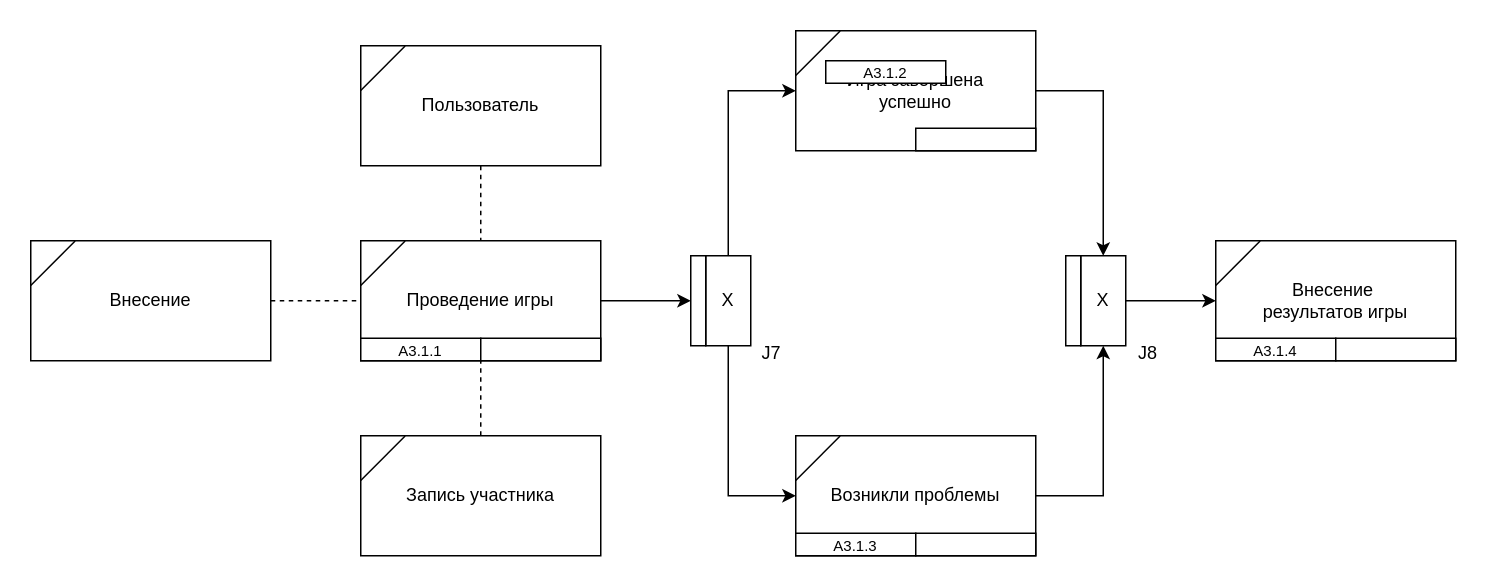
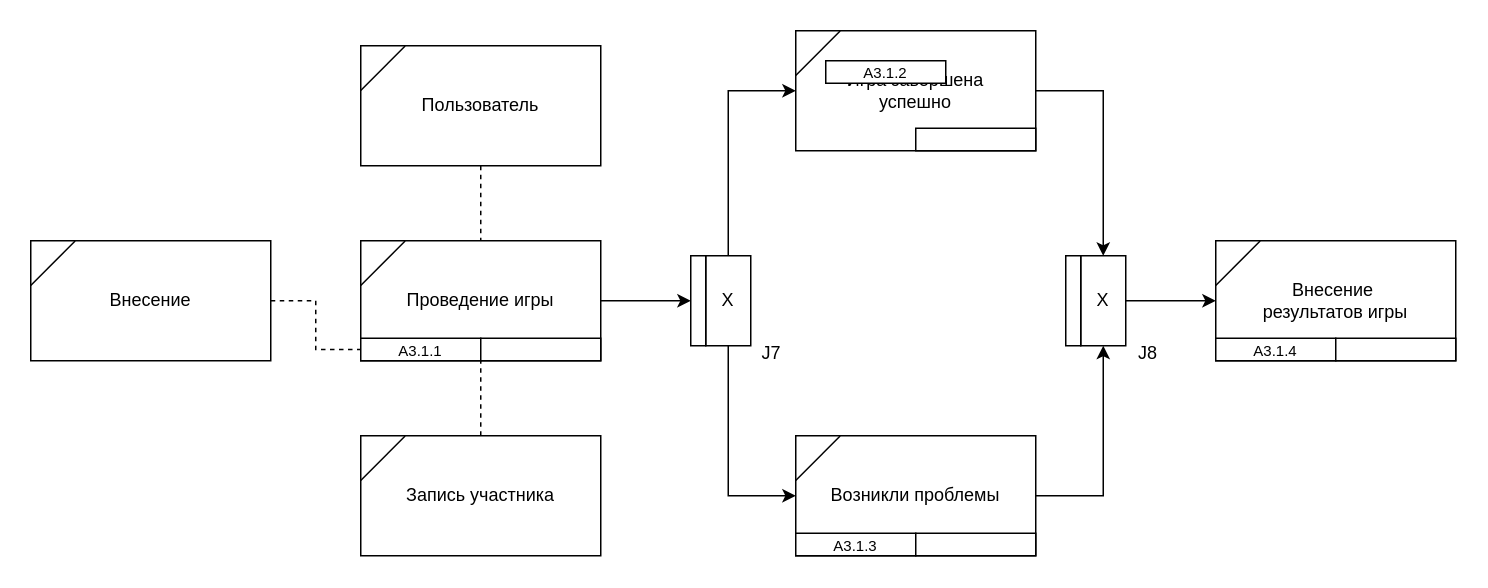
- <mxCell id="42" style="edgeStyle=orthogonalEdgeStyle;rounded=0;orthogonalLoop=1;jettySize=auto;html=1;entryX=0;entryY=0.5;entryDx=0;entryDy=0;endArrow=none;endFill=0;dashed=1;" edge="1" parent="1" source="40" target="3"><mxGeometry relative="1" as="geometry" /></mxCell>
+ <mxCell id="42" style="edgeStyle=orthogonalEdgeStyle;rounded=0;orthogonalLoop=1;jettySize=auto;html=1;endArrow=none;endFill=0;dashed=1;" edge="1" parent="1" source="40" target="5"><mxGeometry relative="1" as="geometry" /></mxCell>
